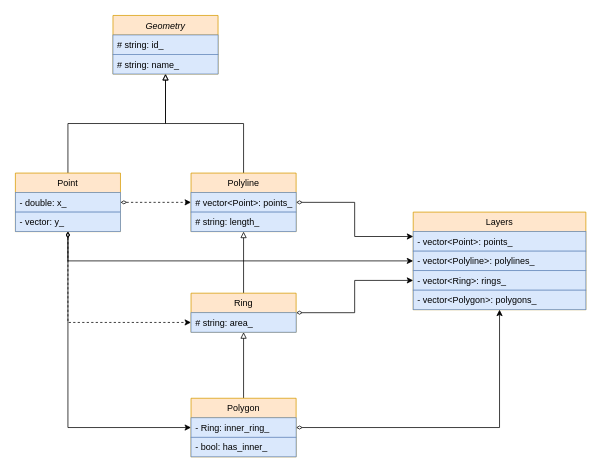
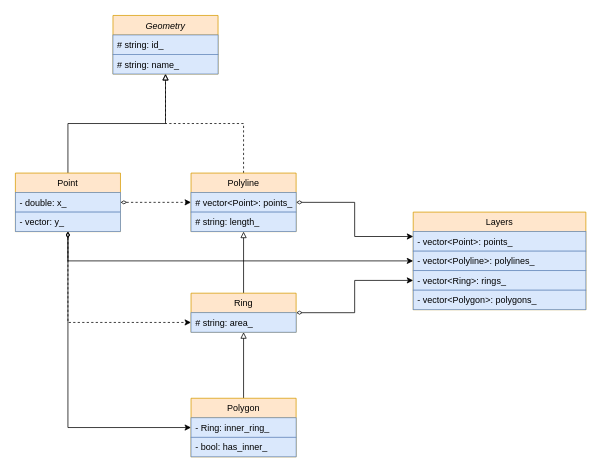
- <mxCell id="13" style="edgeStyle=orthogonalEdgeStyle;rounded=0;orthogonalLoop=1;jettySize=auto;html=1;startArrow=none;startFill=0;endArrow=block;endFill=0;" edge="1" parent="1" source="14" target="2"><mxGeometry relative="1" as="geometry" /></mxCell>
+ <mxCell id="13" style="edgeStyle=orthogonalEdgeStyle;rounded=0;orthogonalLoop=1;jettySize=auto;html=1;startArrow=none;startFill=0;endArrow=block;endFill=0;dashed=1;" edge="1" parent="1" source="14" target="2"><mxGeometry relative="1" as="geometry" /></mxCell>
- <mxCell id="31" style="edgeStyle=orthogonalEdgeStyle;rounded=0;orthogonalLoop=1;jettySize=auto;html=1;exitX=1;exitY=0.5;exitDx=0;exitDy=0;entryX=0.5;entryY=1;entryDx=0;entryDy=0;startArrow=diamondThin;startFill=0;endArrow=classic;endFill=1;" edge="1" parent="1" source="23" target="25"><mxGeometry relative="1" as="geometry" /></mxCell>
